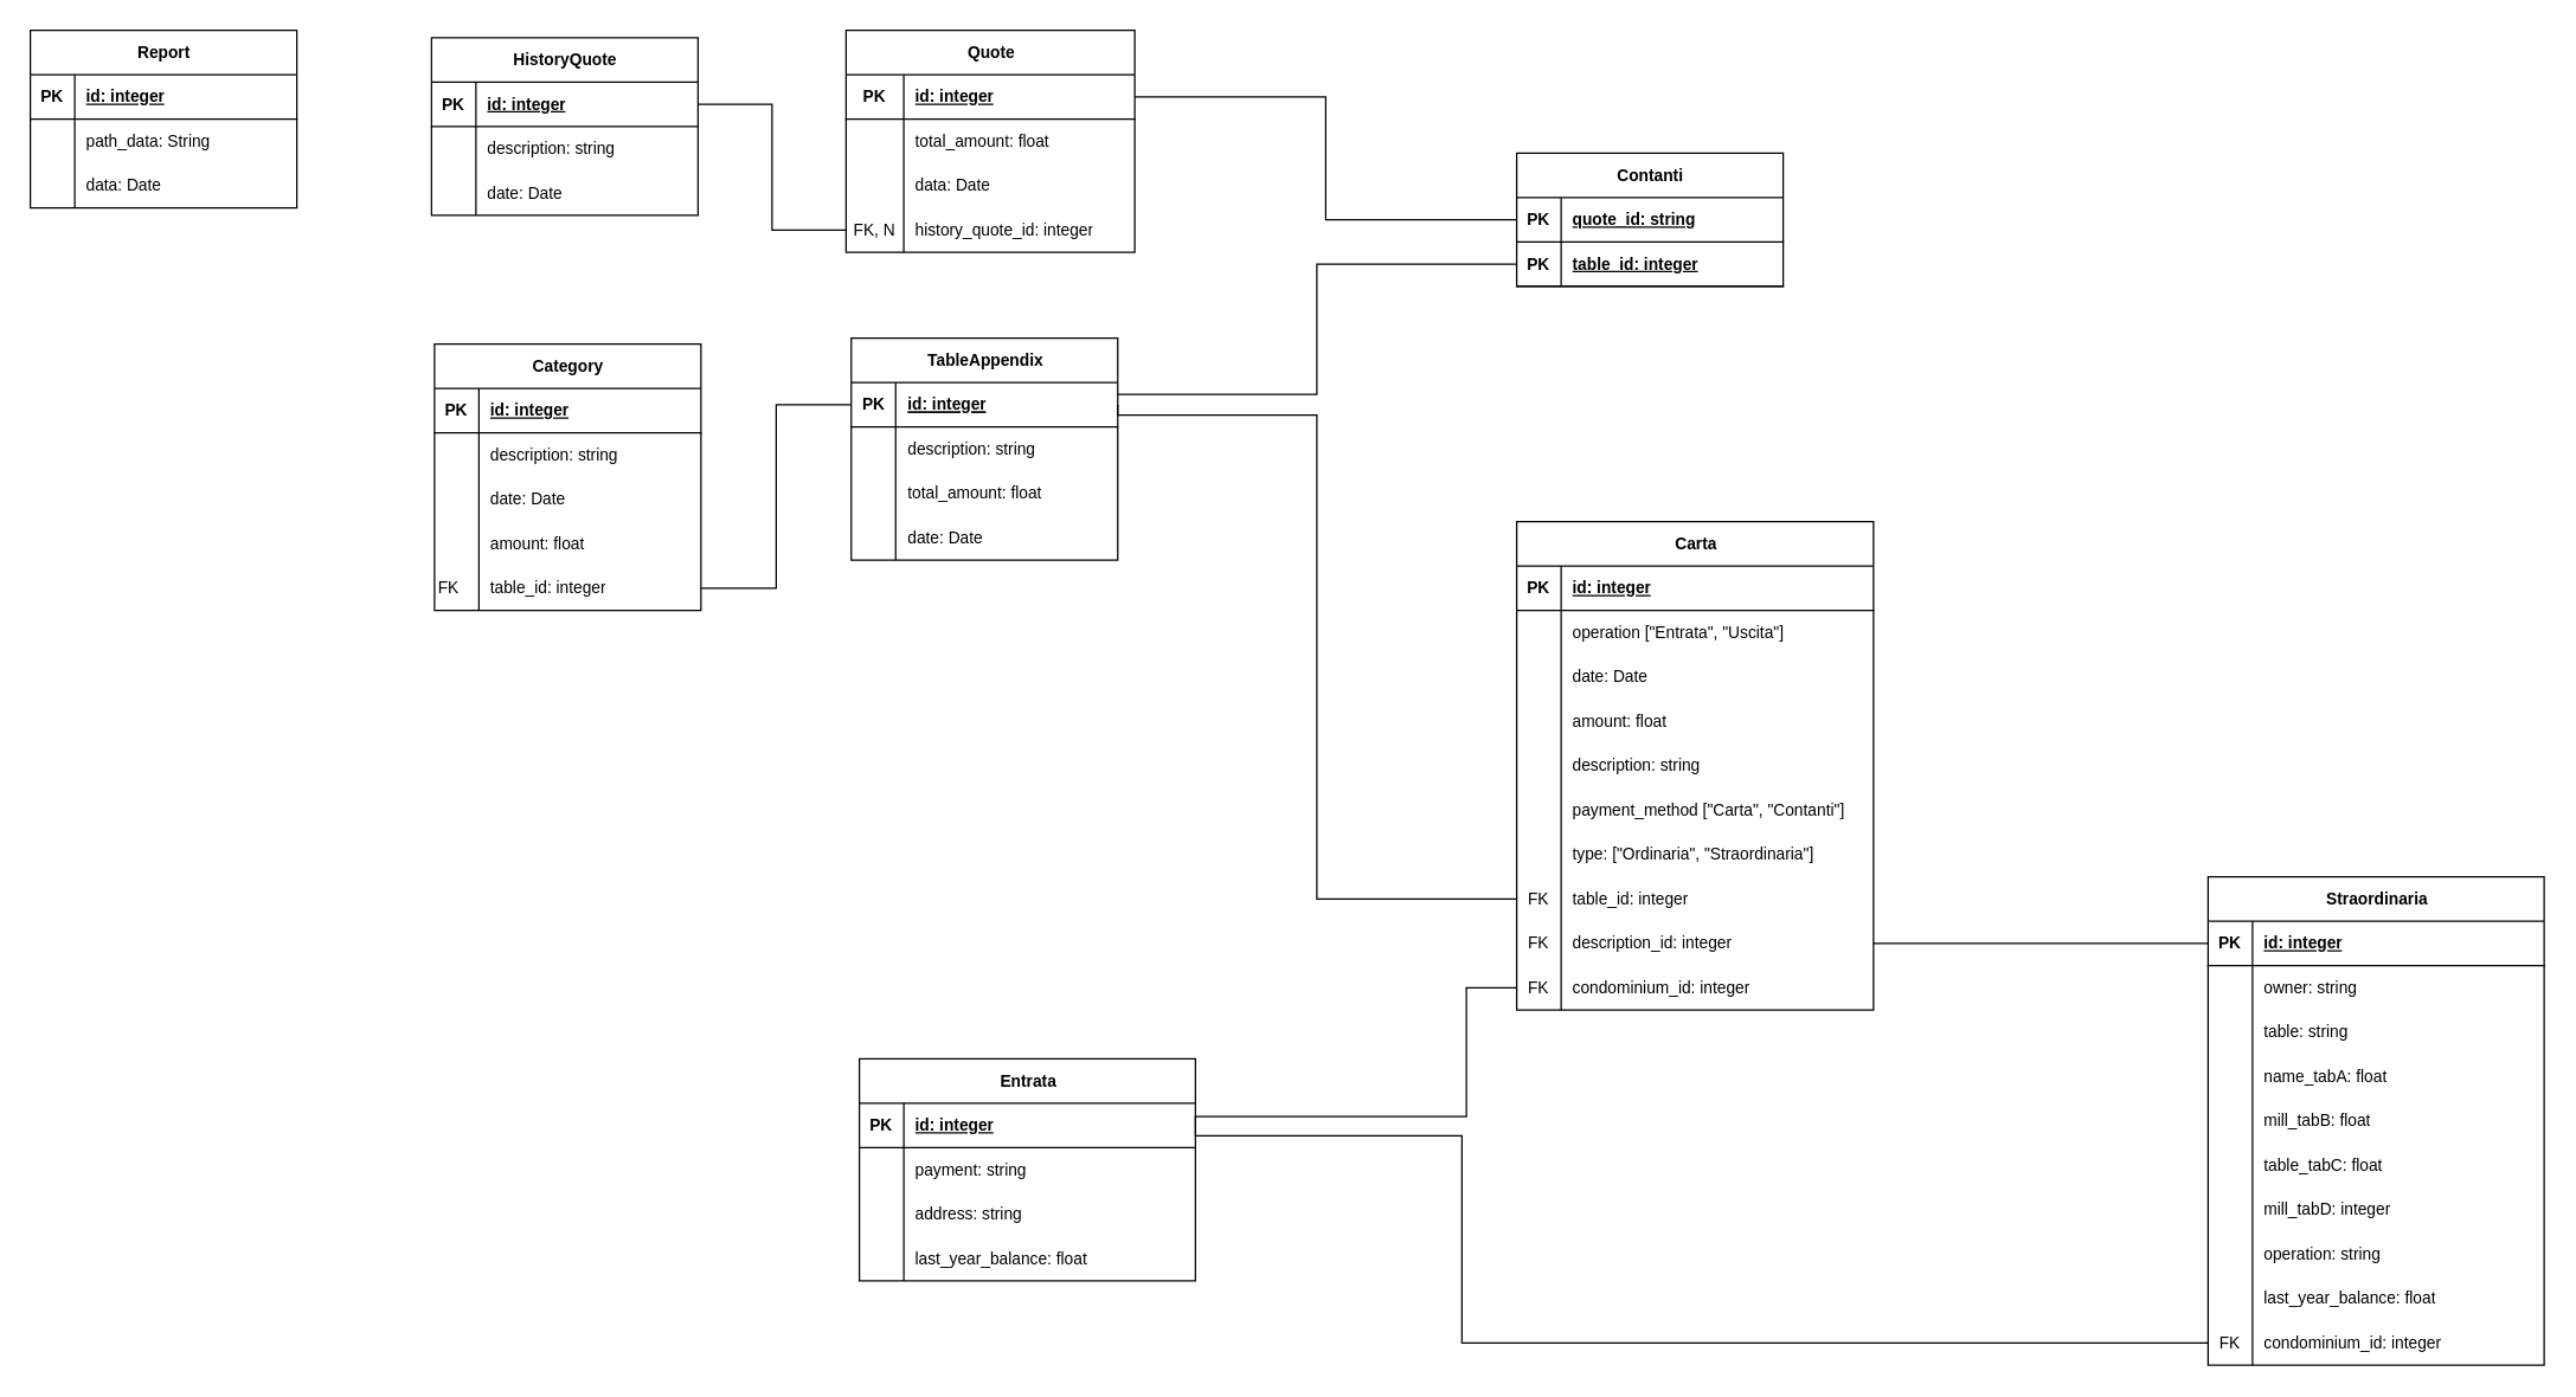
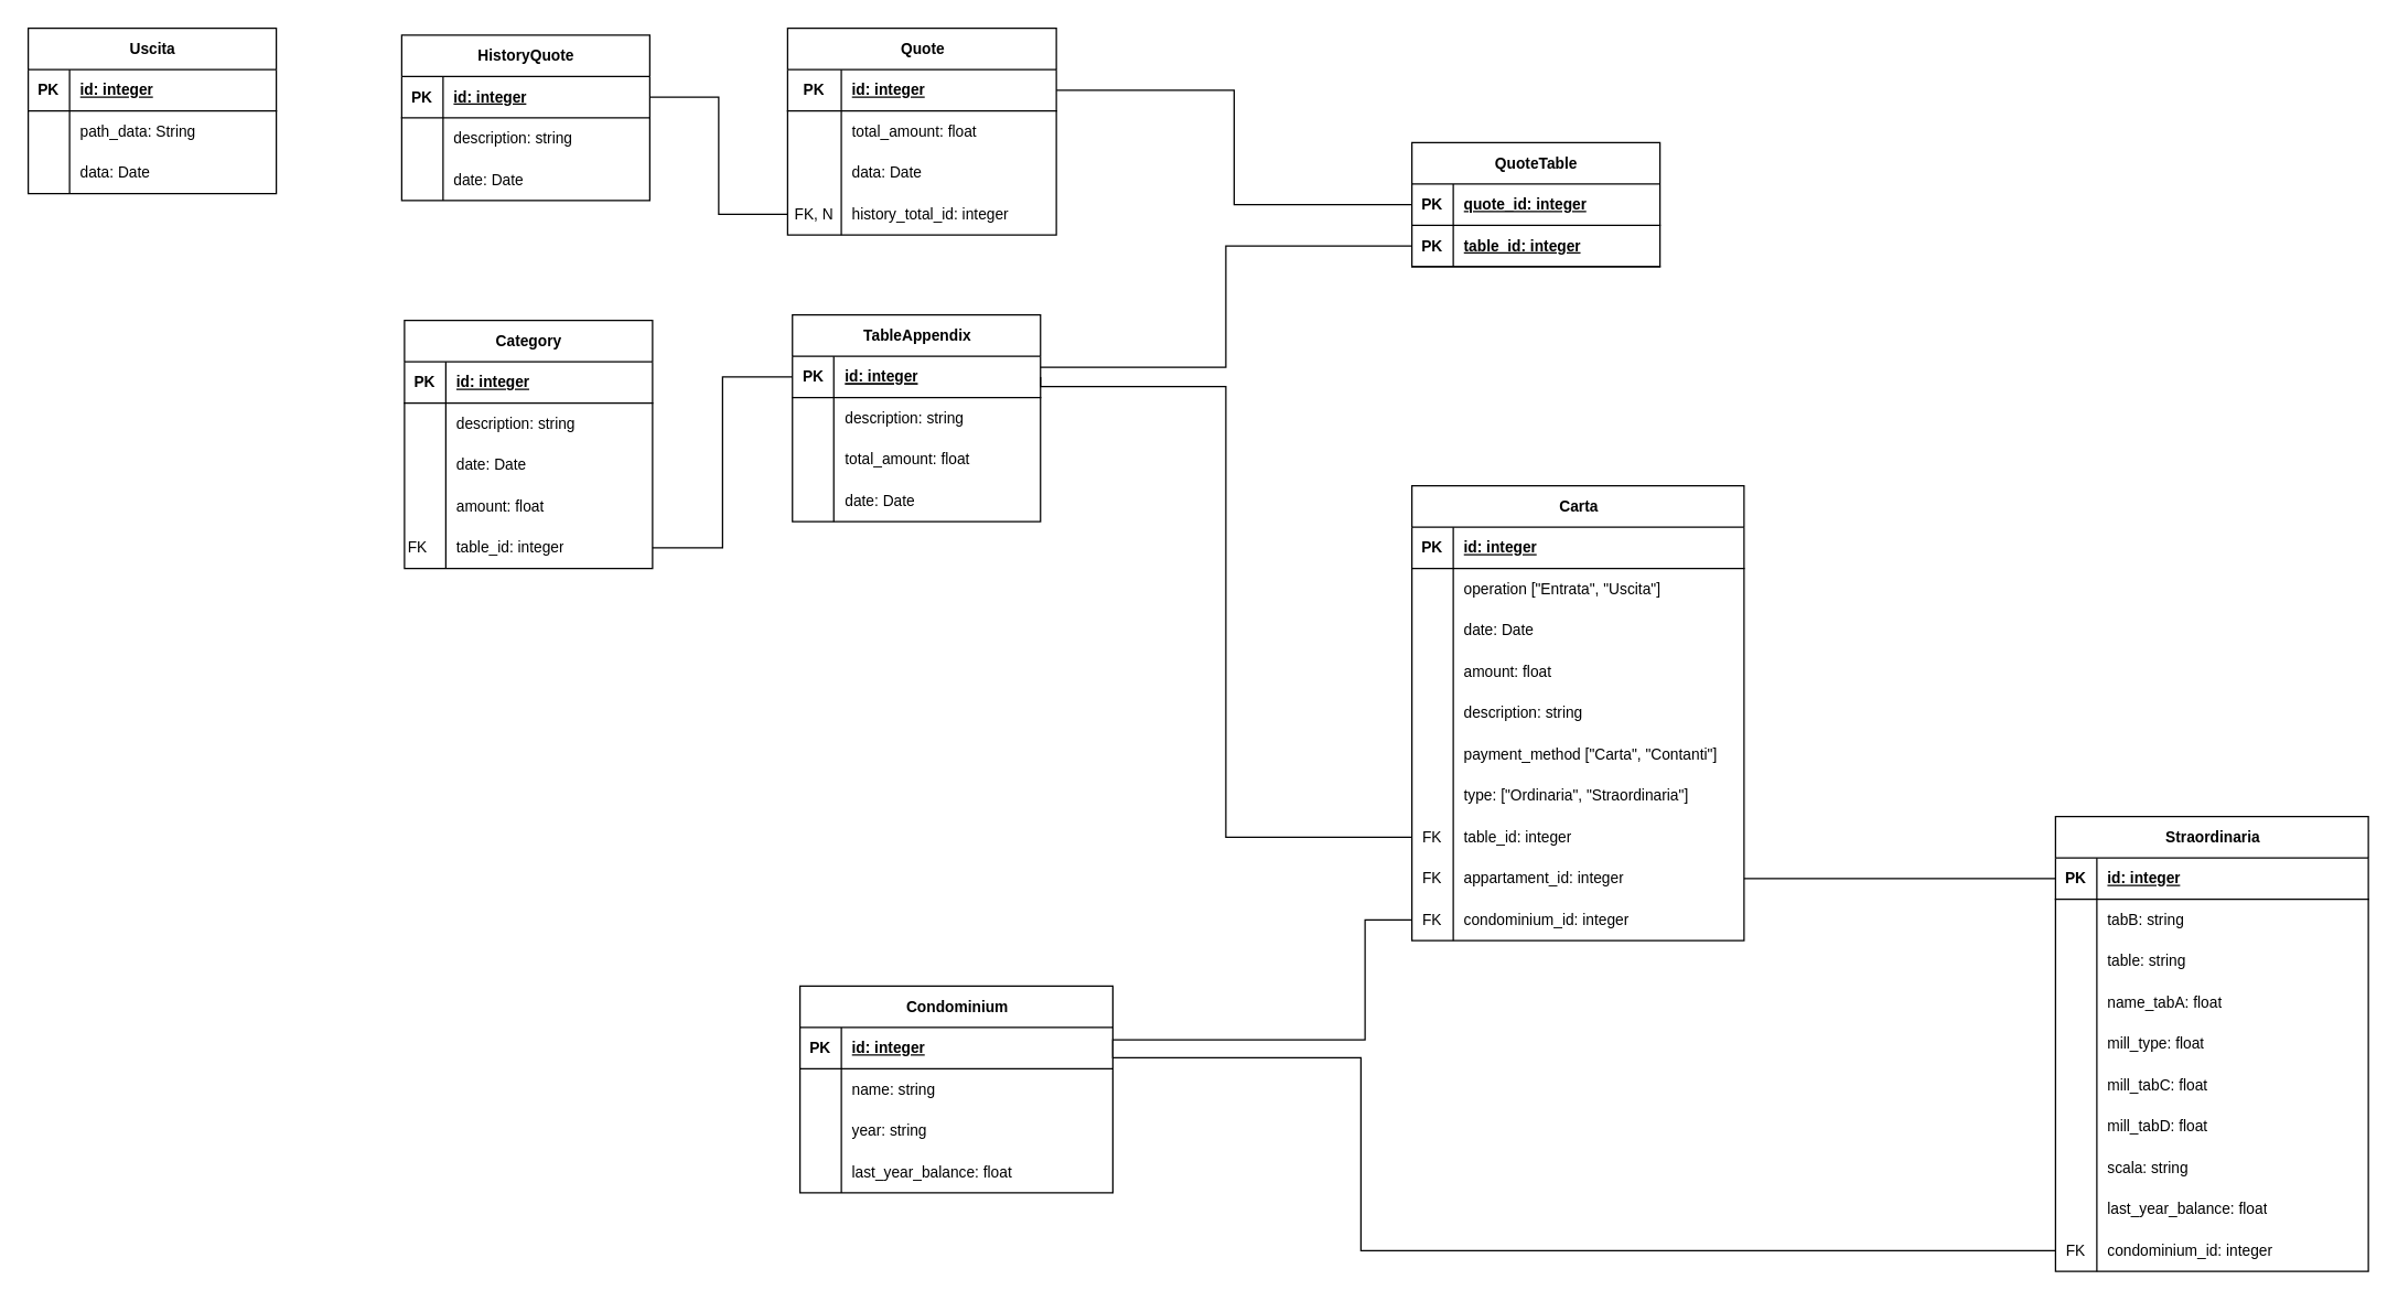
- <mxCell id="2" value="Report" style="shape=table;startSize=30;container=1;collapsible=1;childLayout=tableLayout;fixedRows=1;rowLines=0;fontStyle=1;align=center;resizeLast=1;html=1;fontFamily=Helvetica;fontSize=11;fontColor=default;" parent="1" vertex="1"><mxGeometry x="20" y="20" width="180" height="120" as="geometry" /></mxCell>
+ <mxCell id="2" value="Uscita" style="shape=table;startSize=30;container=1;collapsible=1;childLayout=tableLayout;fixedRows=1;rowLines=0;fontStyle=1;align=center;resizeLast=1;html=1;fontFamily=Helvetica;fontSize=11;fontColor=default;" parent="1" vertex="1"><mxGeometry x="20" y="20" width="180" height="120" as="geometry" /></mxCell>
- <mxCell id="36" value="Contanti" style="shape=table;startSize=30;container=1;collapsible=1;childLayout=tableLayout;fixedRows=1;rowLines=0;fontStyle=1;align=center;resizeLast=1;html=1;fontFamily=Helvetica;fontSize=11;fontColor=default;" parent="1" vertex="1"><mxGeometry x="1024" y="103" width="180" height="90" as="geometry" /></mxCell>
+ <mxCell id="36" value="QuoteTable" style="shape=table;startSize=30;container=1;collapsible=1;childLayout=tableLayout;fixedRows=1;rowLines=0;fontStyle=1;align=center;resizeLast=1;html=1;fontFamily=Helvetica;fontSize=11;fontColor=default;" parent="1" vertex="1"><mxGeometry x="1024" y="103" width="180" height="90" as="geometry" /></mxCell>
- <mxCell id="39" value="quote_id: string" style="shape=partialRectangle;connectable=0;fillColor=none;top=0;left=0;bottom=0;right=0;align=left;spacingLeft=6;fontStyle=5;overflow=hidden;whiteSpace=wrap;html=1;fontFamily=Helvetica;fontSize=11;fontColor=default;strokeColor=inherit;" parent="37" vertex="1"><mxGeometry x="30" width="150" height="30" as="geometry"><mxRectangle width="150" height="30" as="alternateBounds" /></mxGeometry></mxCell>
+ <mxCell id="39" value="quote_id: integer" style="shape=partialRectangle;connectable=0;fillColor=none;top=0;left=0;bottom=0;right=0;align=left;spacingLeft=6;fontStyle=5;overflow=hidden;whiteSpace=wrap;html=1;fontFamily=Helvetica;fontSize=11;fontColor=default;strokeColor=inherit;" parent="37" vertex="1"><mxGeometry x="30" width="150" height="30" as="geometry"><mxRectangle width="150" height="30" as="alternateBounds" /></mxGeometry></mxCell>
- <mxCell id="34" value="history_quote_id: integer" style="shape=partialRectangle;connectable=0;fillColor=none;top=0;left=0;bottom=0;right=0;align=left;spacingLeft=6;overflow=hidden;whiteSpace=wrap;html=1;fontFamily=Helvetica;fontSize=11;fontColor=default;" parent="32" vertex="1"><mxGeometry x="38.963" width="156.037" height="30" as="geometry"><mxRectangle width="156.037" height="30" as="alternateBounds" /></mxGeometry></mxCell>
+ <mxCell id="34" value="history_total_id: integer" style="shape=partialRectangle;connectable=0;fillColor=none;top=0;left=0;bottom=0;right=0;align=left;spacingLeft=6;overflow=hidden;whiteSpace=wrap;html=1;fontFamily=Helvetica;fontSize=11;fontColor=default;" parent="32" vertex="1"><mxGeometry x="38.963" width="156.037" height="30" as="geometry"><mxRectangle width="156.037" height="30" as="alternateBounds" /></mxGeometry></mxCell>
- <mxCell id="102" value="description_id: integer" style="shape=partialRectangle;connectable=0;fillColor=none;top=0;left=0;bottom=0;right=0;align=left;spacingLeft=6;overflow=hidden;whiteSpace=wrap;html=1;fontFamily=Helvetica;fontSize=11;fontColor=default;" parent="100" vertex="1"><mxGeometry x="30" width="211" height="30" as="geometry"><mxRectangle width="211" height="30" as="alternateBounds" /></mxGeometry></mxCell>
+ <mxCell id="102" value="appartament_id: integer" style="shape=partialRectangle;connectable=0;fillColor=none;top=0;left=0;bottom=0;right=0;align=left;spacingLeft=6;overflow=hidden;whiteSpace=wrap;html=1;fontFamily=Helvetica;fontSize=11;fontColor=default;" parent="100" vertex="1"><mxGeometry x="30" width="211" height="30" as="geometry"><mxRectangle width="211" height="30" as="alternateBounds" /></mxGeometry></mxCell>
- <mxCell id="113" value="owner: string" style="shape=partialRectangle;connectable=0;fillColor=none;top=0;left=0;bottom=0;right=0;align=left;spacingLeft=6;overflow=hidden;whiteSpace=wrap;html=1;fontFamily=Helvetica;fontSize=11;fontColor=default;" parent="111" vertex="1"><mxGeometry x="30" width="197" height="30" as="geometry"><mxRectangle width="197" height="30" as="alternateBounds" /></mxGeometry></mxCell>
+ <mxCell id="113" value="tabB: string" style="shape=partialRectangle;connectable=0;fillColor=none;top=0;left=0;bottom=0;right=0;align=left;spacingLeft=6;overflow=hidden;whiteSpace=wrap;html=1;fontFamily=Helvetica;fontSize=11;fontColor=default;" parent="111" vertex="1"><mxGeometry x="30" width="197" height="30" as="geometry"><mxRectangle width="197" height="30" as="alternateBounds" /></mxGeometry></mxCell>
- <mxCell id="139" value="Entrata" style="shape=table;startSize=30;container=1;collapsible=1;childLayout=tableLayout;fixedRows=1;rowLines=0;fontStyle=1;align=center;resizeLast=1;html=1;fontFamily=Helvetica;fontSize=11;fontColor=default;" parent="1" vertex="1"><mxGeometry x="580" y="715" width="227" height="150" as="geometry" /></mxCell>
+ <mxCell id="139" value="Condominium" style="shape=table;startSize=30;container=1;collapsible=1;childLayout=tableLayout;fixedRows=1;rowLines=0;fontStyle=1;align=center;resizeLast=1;html=1;fontFamily=Helvetica;fontSize=11;fontColor=default;" parent="1" vertex="1"><mxGeometry x="580" y="715" width="227" height="150" as="geometry" /></mxCell>
- <mxCell id="122" value="mill_tabB: float" style="shape=partialRectangle;connectable=0;fillColor=none;top=0;left=0;bottom=0;right=0;align=left;spacingLeft=6;overflow=hidden;whiteSpace=wrap;html=1;fontFamily=Helvetica;fontSize=11;fontColor=default;" parent="120" vertex="1"><mxGeometry x="30" width="197" height="30" as="geometry"><mxRectangle width="197" height="30" as="alternateBounds" /></mxGeometry></mxCell>
+ <mxCell id="122" value="mill_type: float" style="shape=partialRectangle;connectable=0;fillColor=none;top=0;left=0;bottom=0;right=0;align=left;spacingLeft=6;overflow=hidden;whiteSpace=wrap;html=1;fontFamily=Helvetica;fontSize=11;fontColor=default;" parent="120" vertex="1"><mxGeometry x="30" width="197" height="30" as="geometry"><mxRectangle width="197" height="30" as="alternateBounds" /></mxGeometry></mxCell>
- <mxCell id="125" value="table_tabC: float" style="shape=partialRectangle;connectable=0;fillColor=none;top=0;left=0;bottom=0;right=0;align=left;spacingLeft=6;overflow=hidden;whiteSpace=wrap;html=1;fontFamily=Helvetica;fontSize=11;fontColor=default;" parent="123" vertex="1"><mxGeometry x="30" width="197" height="30" as="geometry"><mxRectangle width="197" height="30" as="alternateBounds" /></mxGeometry></mxCell>
+ <mxCell id="125" value="mill_tabC: float" style="shape=partialRectangle;connectable=0;fillColor=none;top=0;left=0;bottom=0;right=0;align=left;spacingLeft=6;overflow=hidden;whiteSpace=wrap;html=1;fontFamily=Helvetica;fontSize=11;fontColor=default;" parent="123" vertex="1"><mxGeometry x="30" width="197" height="30" as="geometry"><mxRectangle width="197" height="30" as="alternateBounds" /></mxGeometry></mxCell>
- <mxCell id="145" value="payment: string" style="shape=partialRectangle;connectable=0;fillColor=none;top=0;left=0;bottom=0;right=0;align=left;spacingLeft=6;overflow=hidden;whiteSpace=wrap;html=1;fontFamily=Helvetica;fontSize=11;fontColor=default;" parent="143" vertex="1"><mxGeometry x="30" width="197" height="30" as="geometry"><mxRectangle width="197" height="30" as="alternateBounds" /></mxGeometry></mxCell>
+ <mxCell id="145" value="name: string" style="shape=partialRectangle;connectable=0;fillColor=none;top=0;left=0;bottom=0;right=0;align=left;spacingLeft=6;overflow=hidden;whiteSpace=wrap;html=1;fontFamily=Helvetica;fontSize=11;fontColor=default;" parent="143" vertex="1"><mxGeometry x="30" width="197" height="30" as="geometry"><mxRectangle width="197" height="30" as="alternateBounds" /></mxGeometry></mxCell>
- <mxCell id="128" value="mill_tabD: integer" style="shape=partialRectangle;connectable=0;fillColor=none;top=0;left=0;bottom=0;right=0;align=left;spacingLeft=6;overflow=hidden;whiteSpace=wrap;html=1;fontFamily=Helvetica;fontSize=11;fontColor=default;" parent="126" vertex="1"><mxGeometry x="30" width="197" height="30" as="geometry"><mxRectangle width="197" height="30" as="alternateBounds" /></mxGeometry></mxCell>
+ <mxCell id="128" value="mill_tabD: float" style="shape=partialRectangle;connectable=0;fillColor=none;top=0;left=0;bottom=0;right=0;align=left;spacingLeft=6;overflow=hidden;whiteSpace=wrap;html=1;fontFamily=Helvetica;fontSize=11;fontColor=default;" parent="126" vertex="1"><mxGeometry x="30" width="197" height="30" as="geometry"><mxRectangle width="197" height="30" as="alternateBounds" /></mxGeometry></mxCell>
- <mxCell id="148" value="address: string" style="shape=partialRectangle;connectable=0;fillColor=none;top=0;left=0;bottom=0;right=0;align=left;spacingLeft=6;overflow=hidden;whiteSpace=wrap;html=1;fontFamily=Helvetica;fontSize=11;fontColor=default;" parent="146" vertex="1"><mxGeometry x="30" width="197" height="30" as="geometry"><mxRectangle width="197" height="30" as="alternateBounds" /></mxGeometry></mxCell>
+ <mxCell id="148" value="year: string" style="shape=partialRectangle;connectable=0;fillColor=none;top=0;left=0;bottom=0;right=0;align=left;spacingLeft=6;overflow=hidden;whiteSpace=wrap;html=1;fontFamily=Helvetica;fontSize=11;fontColor=default;" parent="146" vertex="1"><mxGeometry x="30" width="197" height="30" as="geometry"><mxRectangle width="197" height="30" as="alternateBounds" /></mxGeometry></mxCell>
- <mxCell id="131" value="operation: string" style="shape=partialRectangle;connectable=0;fillColor=none;top=0;left=0;bottom=0;right=0;align=left;spacingLeft=6;overflow=hidden;whiteSpace=wrap;html=1;fontFamily=Helvetica;fontSize=11;fontColor=default;" parent="129" vertex="1"><mxGeometry x="30" width="197" height="30" as="geometry"><mxRectangle width="197" height="30" as="alternateBounds" /></mxGeometry></mxCell>
+ <mxCell id="131" value="scala: string" style="shape=partialRectangle;connectable=0;fillColor=none;top=0;left=0;bottom=0;right=0;align=left;spacingLeft=6;overflow=hidden;whiteSpace=wrap;html=1;fontFamily=Helvetica;fontSize=11;fontColor=default;" parent="129" vertex="1"><mxGeometry x="30" width="197" height="30" as="geometry"><mxRectangle width="197" height="30" as="alternateBounds" /></mxGeometry></mxCell>
